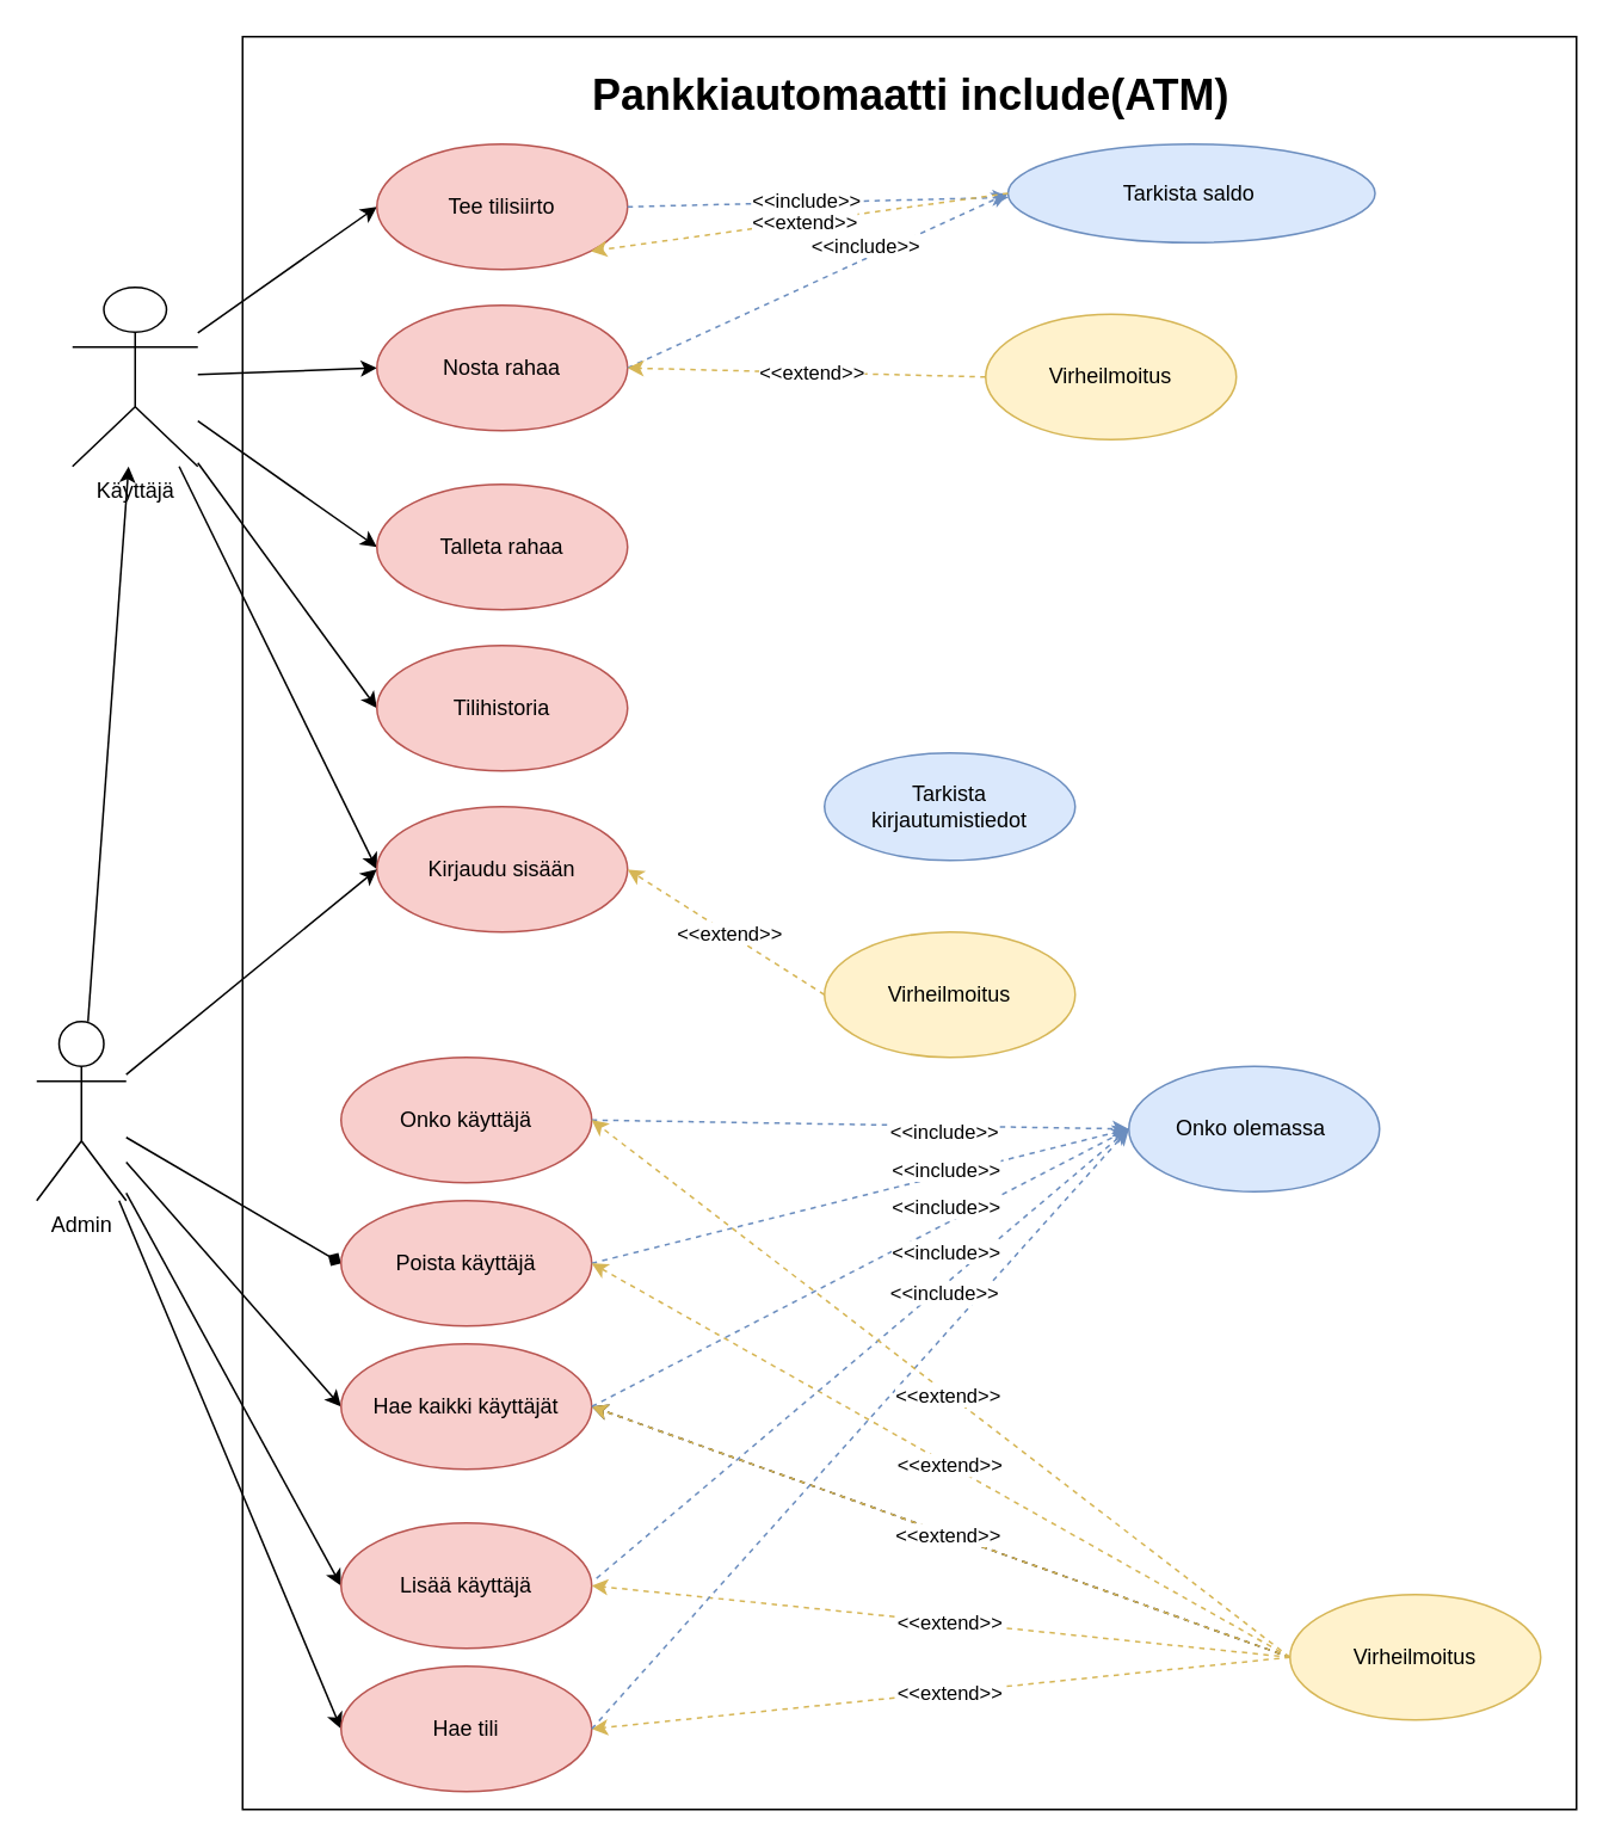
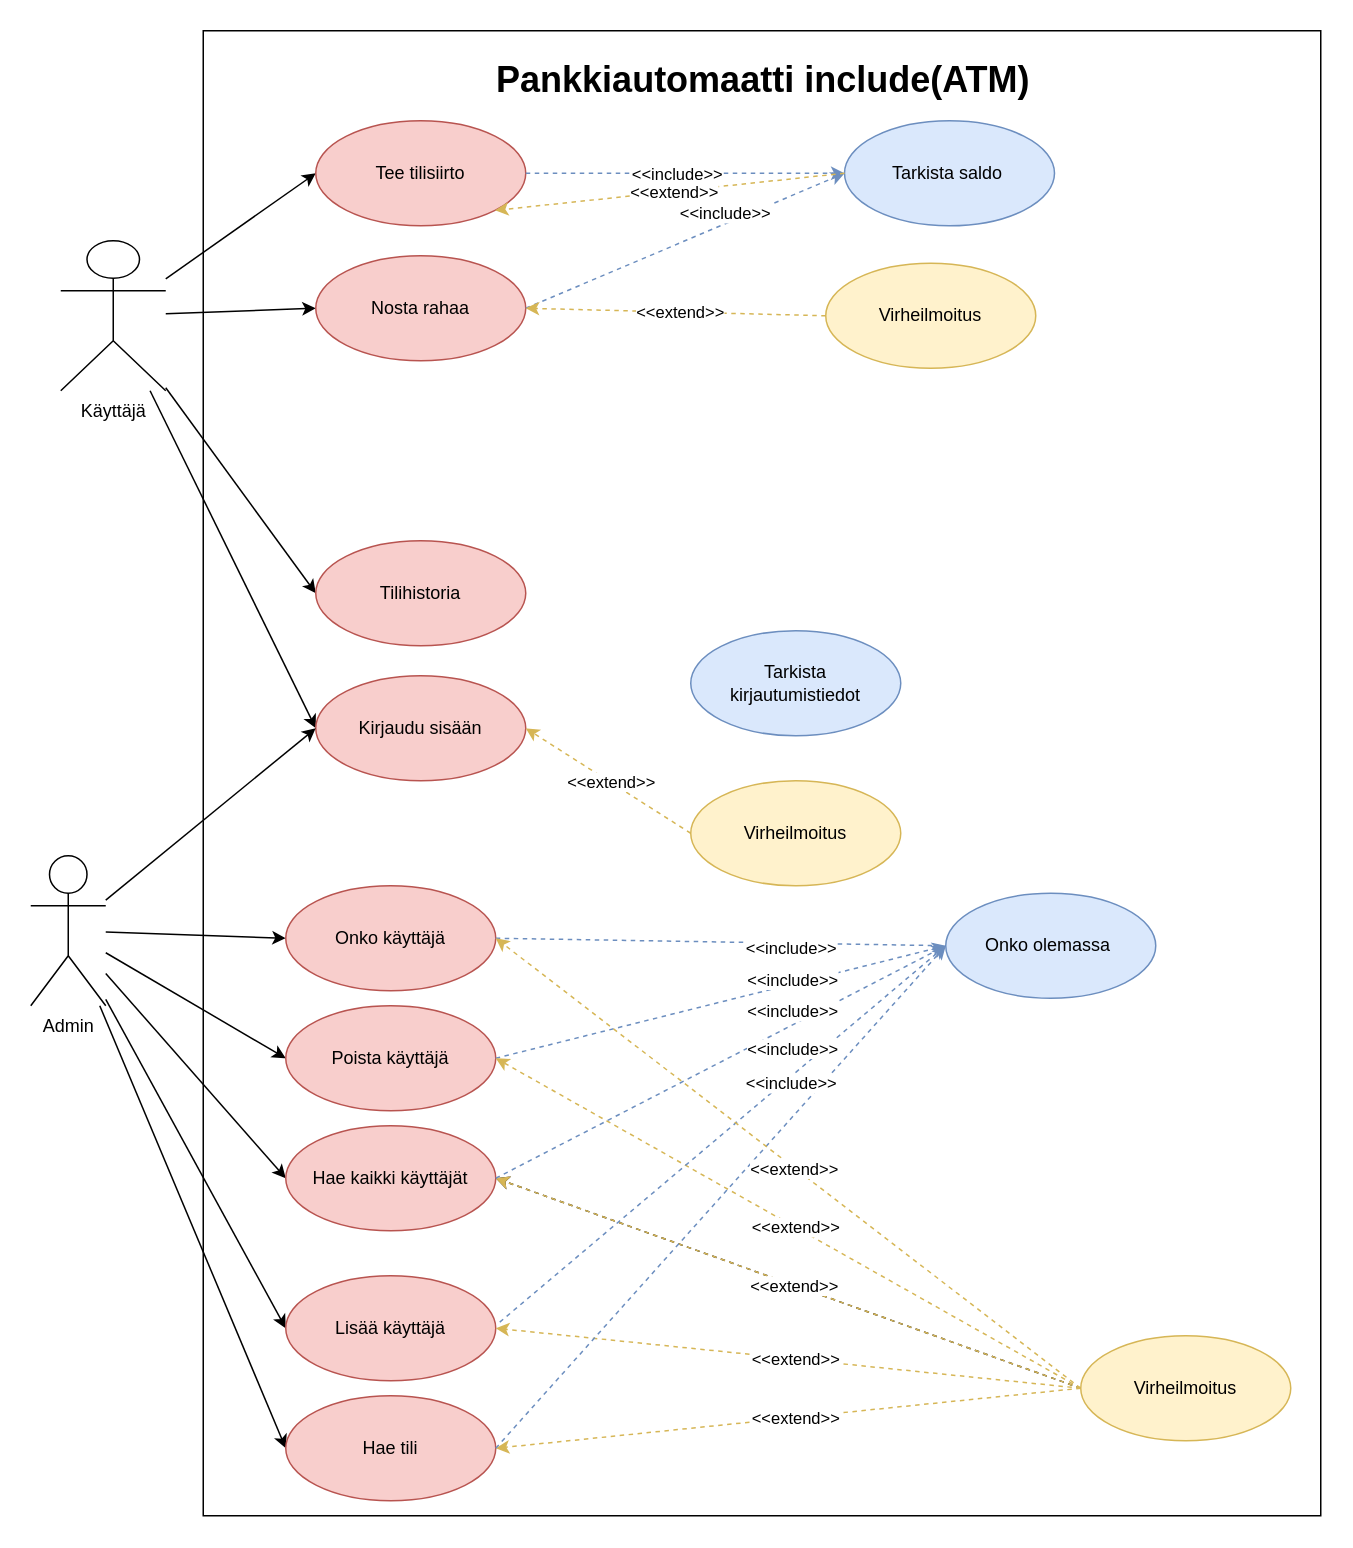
- <mxCell id="59" value="Tarkista saldo&amp;nbsp;" style="ellipse;whiteSpace=wrap;html=1;fillColor=#dae8fc;strokeColor=#6c8ebf;" vertex="1" parent="1"><mxGeometry x="562.5" y="80" width="205" height="55" as="geometry" /></mxCell>
+ <mxCell id="59" value="Tarkista saldo&amp;nbsp;" style="ellipse;whiteSpace=wrap;html=1;fillColor=#dae8fc;strokeColor=#6c8ebf;" vertex="1" parent="1"><mxGeometry x="562.5" y="80" width="140" height="70" as="geometry" /></mxCell>
- <mxCell id="6" style="rounded=0;orthogonalLoop=1;jettySize=auto;html=1;entryX=0;entryY=0.5;entryDx=0;entryDy=0;" edge="1" parent="1" source="9" target="14"><mxGeometry relative="1" as="geometry" /></mxCell>
- <mxCell id="14" value="Talleta rahaa" style="ellipse;whiteSpace=wrap;html=1;fillColor=#f8cecc;strokeColor=#b85450;" vertex="1" parent="1"><mxGeometry x="210" y="270" width="140" height="70" as="geometry" /></mxCell>
- <mxCell id="17" style="rounded=0;orthogonalLoop=1;jettySize=auto;html=1;" edge="1" parent="1" source="23" target="9"><mxGeometry relative="1" as="geometry" /></mxCell>
+ <mxCell id="17" style="rounded=0;orthogonalLoop=1;jettySize=auto;html=1;entryX=0;entryY=0.5;entryDx=0;entryDy=0;" edge="1" parent="1" source="23" target="27"><mxGeometry relative="1" as="geometry" /></mxCell>
- <mxCell id="55" value="Tarkista &lt;br&gt;kirjautumistiedot" style="ellipse;whiteSpace=wrap;html=1;fillColor=#dae8fc;strokeColor=#6c8ebf;" vertex="1" parent="1"><mxGeometry x="460" y="420" width="140" height="60" as="geometry" /></mxCell>
+ <mxCell id="55" value="Tarkista &lt;br&gt;kirjautumistiedot" style="ellipse;whiteSpace=wrap;html=1;fillColor=#dae8fc;strokeColor=#6c8ebf;" vertex="1" parent="1"><mxGeometry x="460" y="420" width="140" height="70" as="geometry" /></mxCell>
- <mxCell id="44" style="rounded=0;orthogonalLoop=1;jettySize=auto;html=1;exitX=1;exitY=0.5;exitDx=0;exitDy=0;entryX=0;entryY=0.5;entryDx=0;entryDy=0;dashed=1;fillColor=#dae8fc;strokeColor=#6c8ebf;" edge="1" parent="1" source="27" target="34"><mxGeometry relative="1" as="geometry"><mxPoint x="340" y="795" as="sourcePoint" /><mxPoint x="573" y="695" as="targetPoint" /></mxGeometry></mxCell>
+ <mxCell id="44" style="rounded=0;orthogonalLoop=1;jettySize=auto;html=1;exitX=1;exitY=0.5;exitDx=0;exitDy=0;entryX=0;entryY=0.5;entryDx=0;entryDy=0;dashed=1;fillColor=#dae8fc;strokeColor=#6c8ebf;endArrow=none;" edge="1" parent="1" source="27" target="34"><mxGeometry relative="1" as="geometry"><mxPoint x="340" y="795" as="sourcePoint" /><mxPoint x="573" y="695" as="targetPoint" /></mxGeometry></mxCell>
- <mxCell id="18" style="rounded=0;orthogonalLoop=1;jettySize=auto;html=1;entryX=0;entryY=0.5;entryDx=0;entryDy=0;endArrow=diamond;" edge="1" parent="1" source="23" target="26"><mxGeometry relative="1" as="geometry" /></mxCell>
+ <mxCell id="18" style="rounded=0;orthogonalLoop=1;jettySize=auto;html=1;entryX=0;entryY=0.5;entryDx=0;entryDy=0;" edge="1" parent="1" source="23" target="26"><mxGeometry relative="1" as="geometry" /></mxCell>
